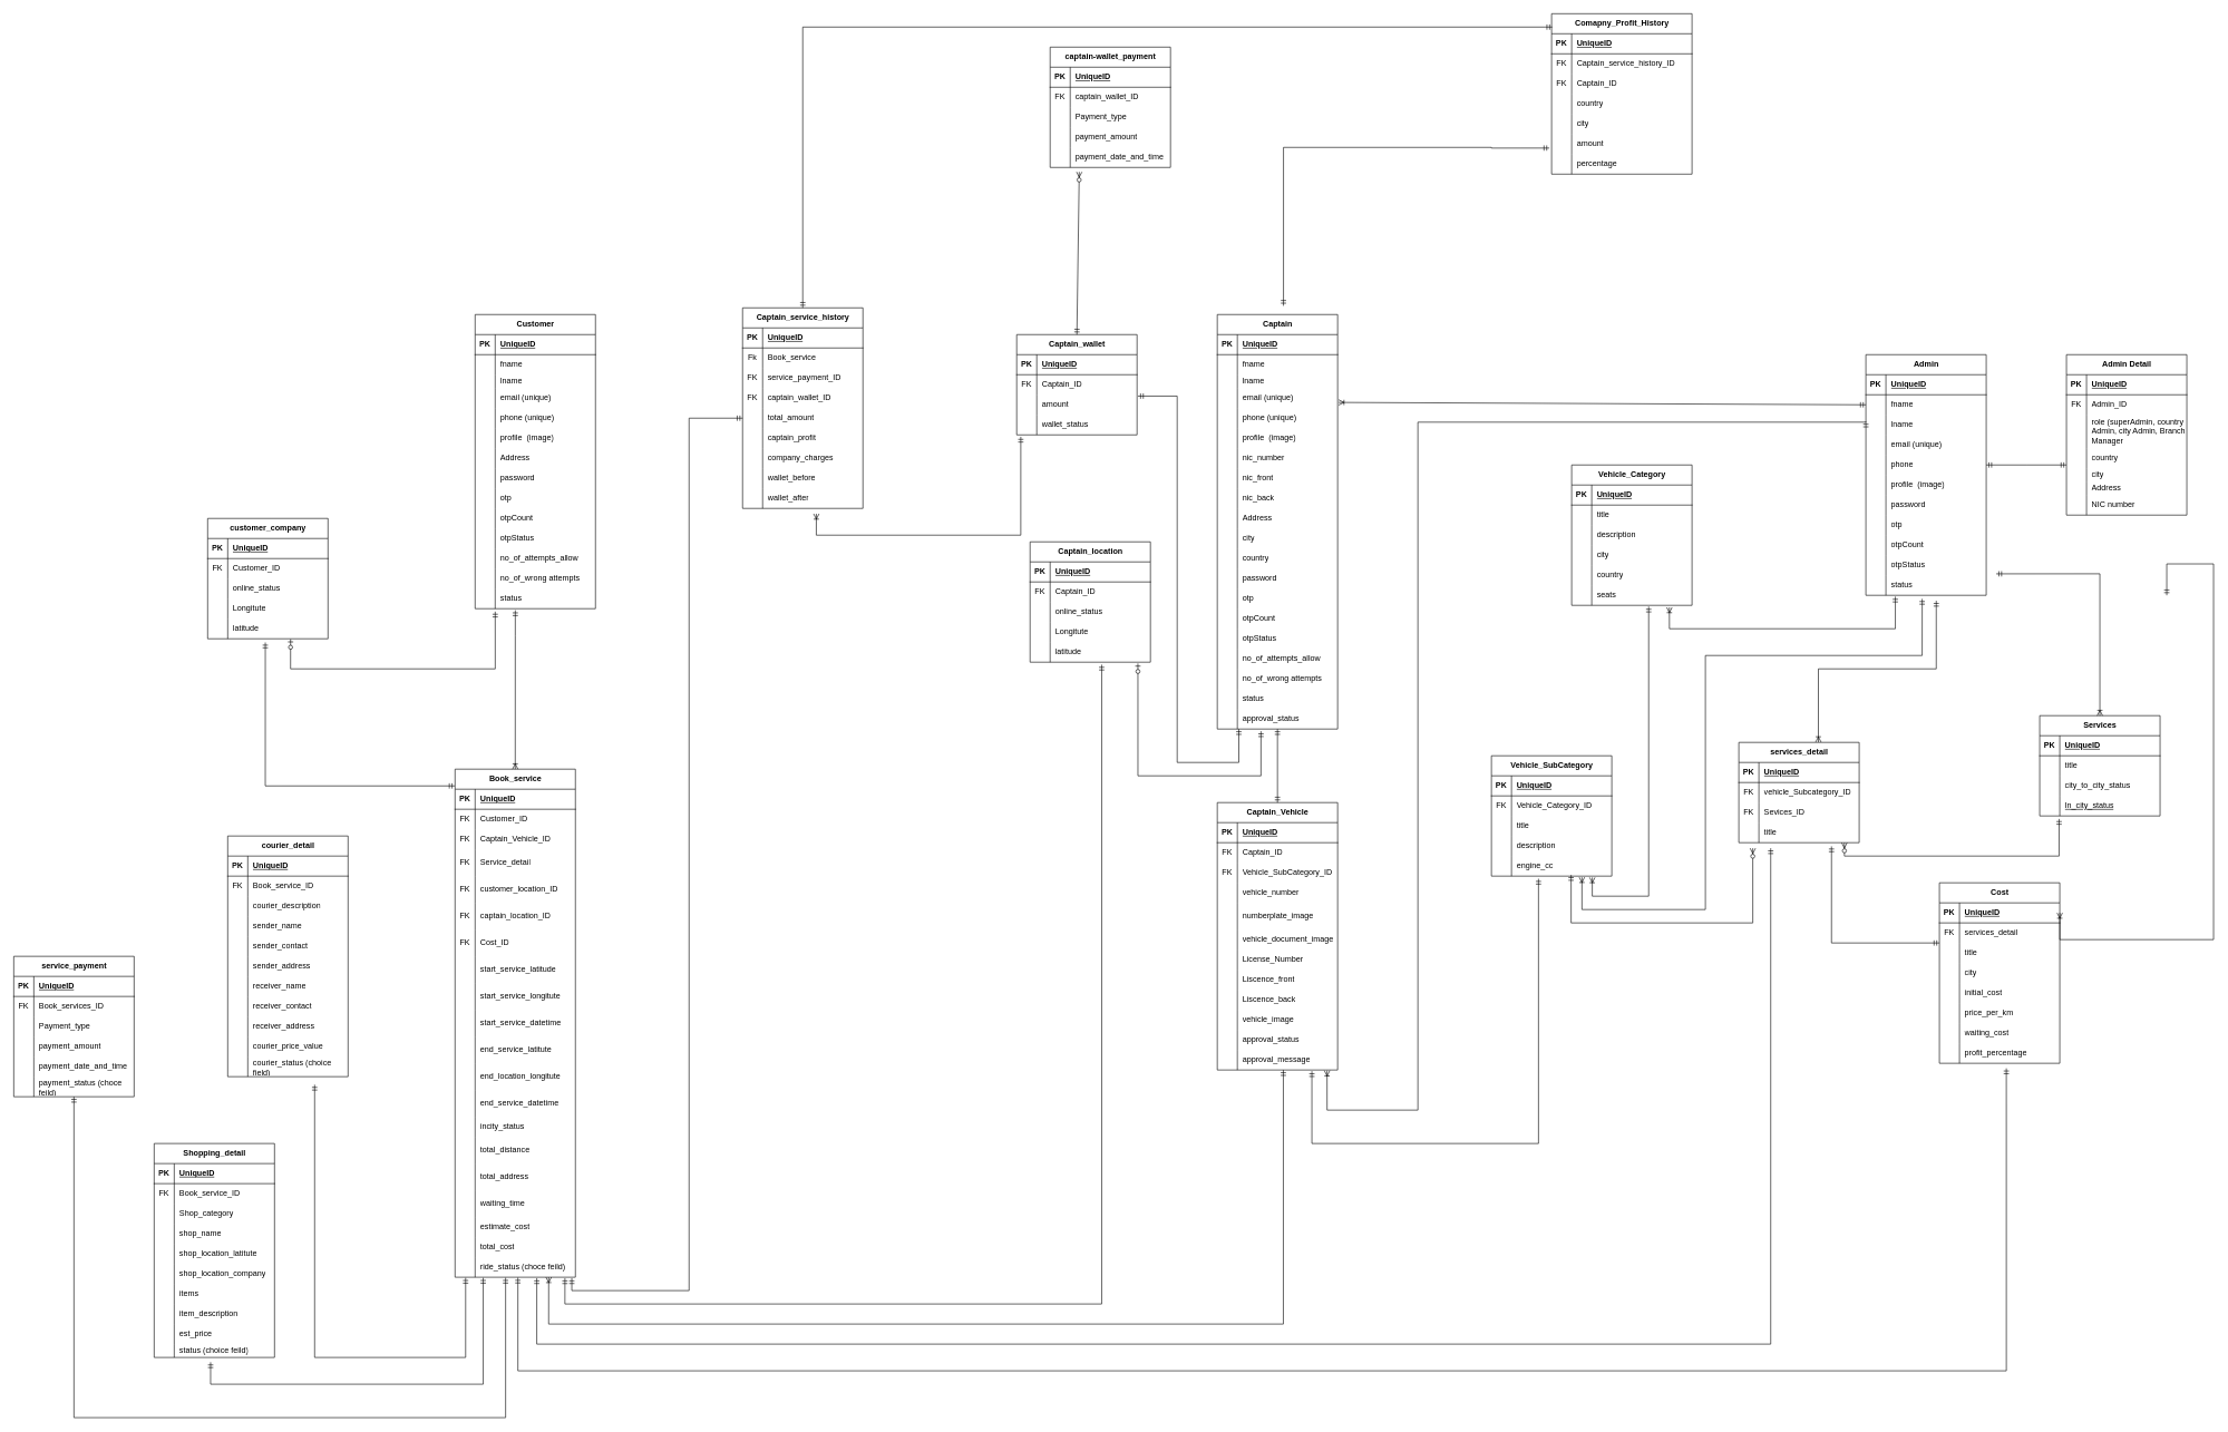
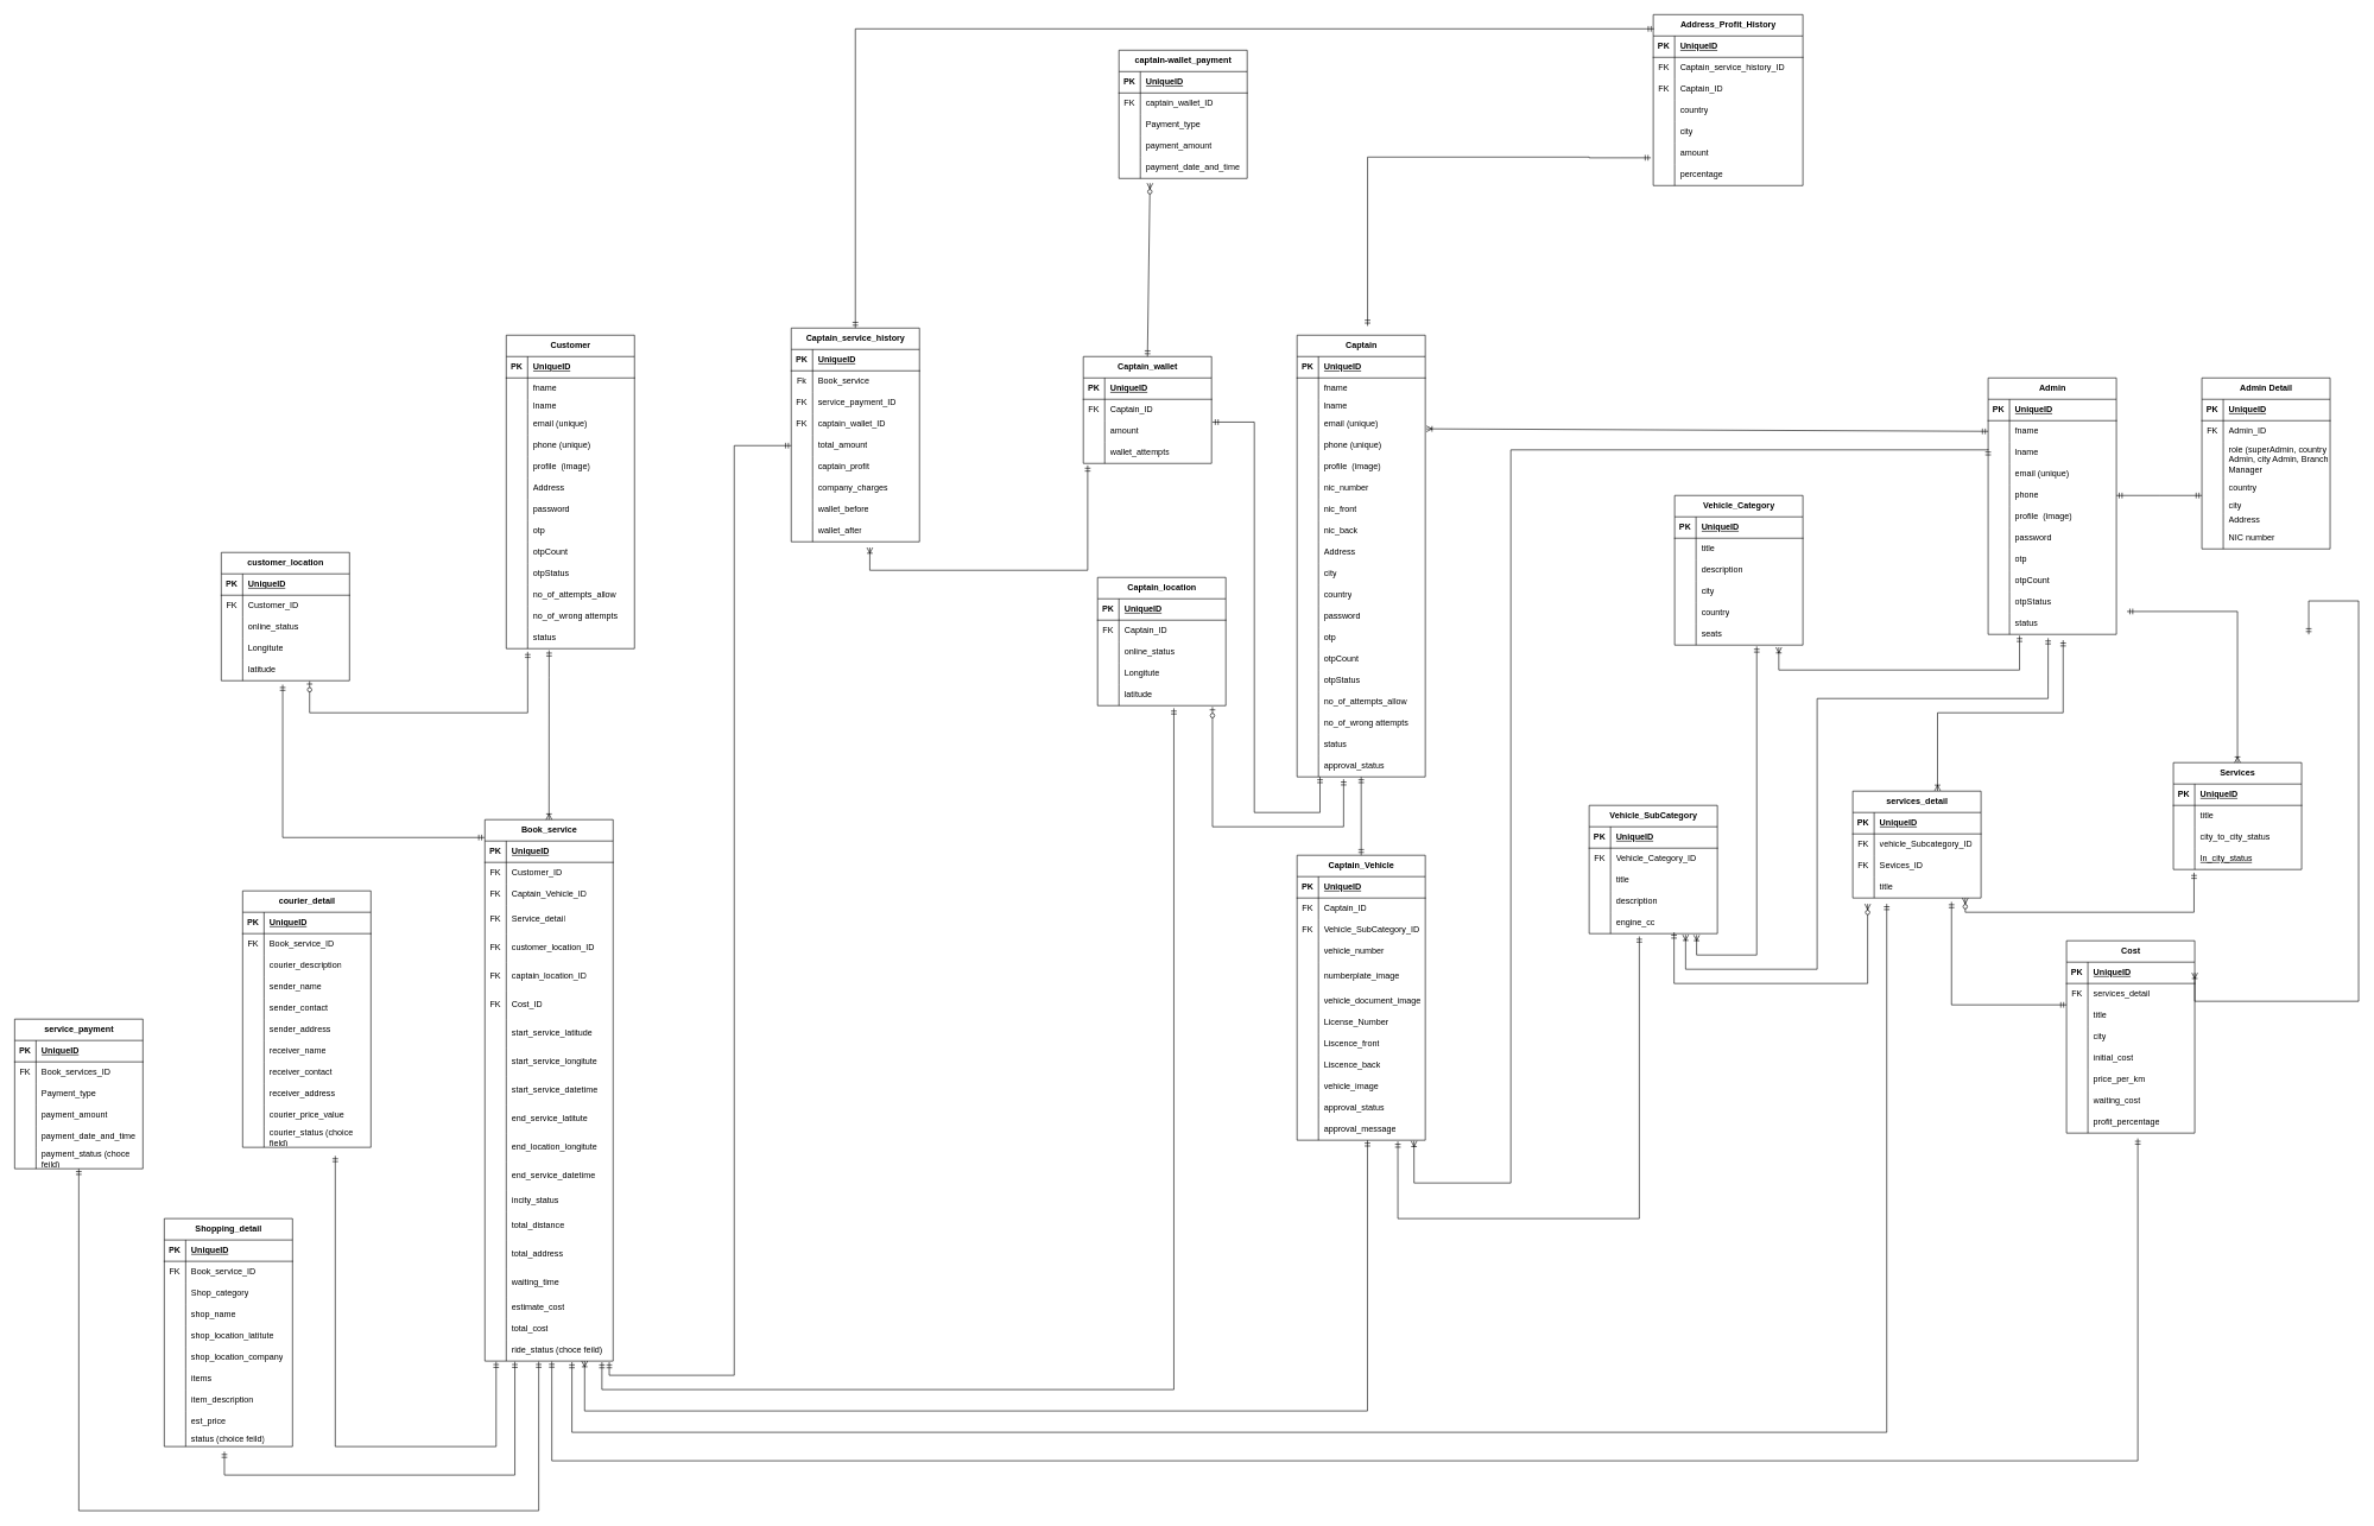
- <mxCell id="547" value="Comapny_Profit_History" style="shape=table;startSize=30;container=1;collapsible=1;childLayout=tableLayout;fixedRows=1;rowLines=0;fontStyle=1;align=center;resizeLast=1;html=1;" vertex="1" parent="1"><mxGeometry x="2320" y="20" width="210" height="240" as="geometry" /></mxCell>
+ <mxCell id="547" value="Address_Profit_History" style="shape=table;startSize=30;container=1;collapsible=1;childLayout=tableLayout;fixedRows=1;rowLines=0;fontStyle=1;align=center;resizeLast=1;html=1;" vertex="1" parent="1"><mxGeometry x="2320" y="20" width="210" height="240" as="geometry" /></mxCell>
- <mxCell id="498" value="wallet_status" style="shape=partialRectangle;connectable=0;fillColor=none;top=0;left=0;bottom=0;right=0;align=left;spacingLeft=6;overflow=hidden;whiteSpace=wrap;html=1;" vertex="1" parent="496"><mxGeometry x="30" width="150" height="30" as="geometry"><mxRectangle width="150" height="30" as="alternateBounds" /></mxGeometry></mxCell>
+ <mxCell id="498" value="wallet_attempts" style="shape=partialRectangle;connectable=0;fillColor=none;top=0;left=0;bottom=0;right=0;align=left;spacingLeft=6;overflow=hidden;whiteSpace=wrap;html=1;" vertex="1" parent="496"><mxGeometry x="30" width="150" height="30" as="geometry"><mxRectangle width="150" height="30" as="alternateBounds" /></mxGeometry></mxCell>
- <mxCell id="467" value="customer_company" style="shape=table;startSize=30;container=1;collapsible=1;childLayout=tableLayout;fixedRows=1;rowLines=0;fontStyle=1;align=center;resizeLast=1;html=1;" vertex="1" parent="1"><mxGeometry x="310" y="775" width="180" height="180" as="geometry" /></mxCell>
+ <mxCell id="467" value="customer_location" style="shape=table;startSize=30;container=1;collapsible=1;childLayout=tableLayout;fixedRows=1;rowLines=0;fontStyle=1;align=center;resizeLast=1;html=1;" vertex="1" parent="1"><mxGeometry x="310" y="775" width="180" height="180" as="geometry" /></mxCell>
